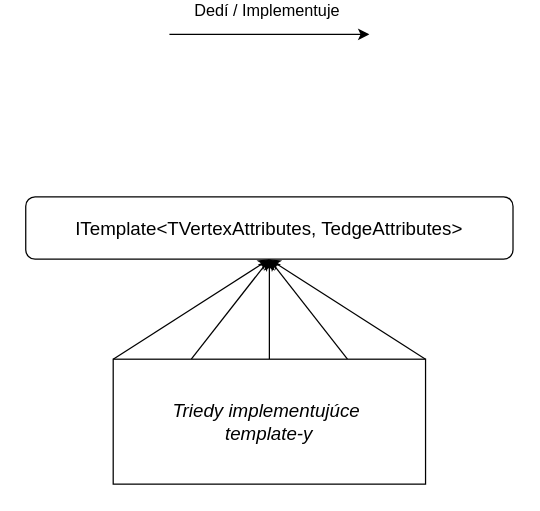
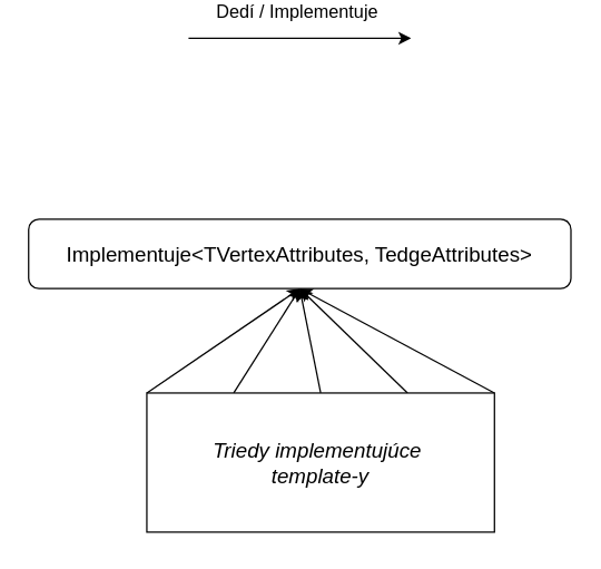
- <mxCell id="2" value="&lt;font style=&quot;font-size: 15px;&quot;&gt;ITemplate&lt;/font&gt;&lt;span style=&quot;font-size: 15px; background-color: initial;&quot;&gt;&amp;lt;TVertexAttributes, TedgeAttributes&amp;gt;&lt;/span&gt;" style="rounded=1;whiteSpace=wrap;html=1;" vertex="1" parent="1"><mxGeometry x="20" y="150" width="390" height="50" as="geometry" /></mxCell>
+ <mxCell id="2" value="&lt;font style=&quot;font-size: 15px;&quot;&gt;Implementuje&lt;/font&gt;&lt;span style=&quot;font-size: 15px; background-color: initial;&quot;&gt;&amp;lt;TVertexAttributes, TedgeAttributes&amp;gt;&lt;/span&gt;" style="rounded=1;whiteSpace=wrap;html=1;" vertex="1" parent="1"><mxGeometry x="20" y="150" width="390" height="50" as="geometry" /></mxCell>
- <mxCell id="8" value="&lt;i&gt;&lt;font style=&quot;font-size: 15px;&quot;&gt;Triedy implementujúce&amp;nbsp;&lt;/font&gt;&lt;/i&gt;&lt;div&gt;&lt;span style=&quot;font-size: 15px;&quot;&gt;&lt;i&gt;template-y&lt;/i&gt;&lt;/span&gt;&lt;/div&gt;" style="rounded=0;whiteSpace=wrap;html=1;" vertex="1" parent="1"><mxGeometry x="90" y="280" width="250" height="100" as="geometry" /></mxCell>
+ <mxCell id="8" value="&lt;i&gt;&lt;font style=&quot;font-size: 15px;&quot;&gt;Triedy implementujúce&amp;nbsp;&lt;/font&gt;&lt;/i&gt;&lt;div&gt;&lt;span style=&quot;font-size: 15px;&quot;&gt;&lt;i&gt;template-y&lt;/i&gt;&lt;/span&gt;&lt;/div&gt;" style="rounded=0;whiteSpace=wrap;html=1;" vertex="1" parent="1"><mxGeometry x="105" y="275" width="250" height="100" as="geometry" /></mxCell>
